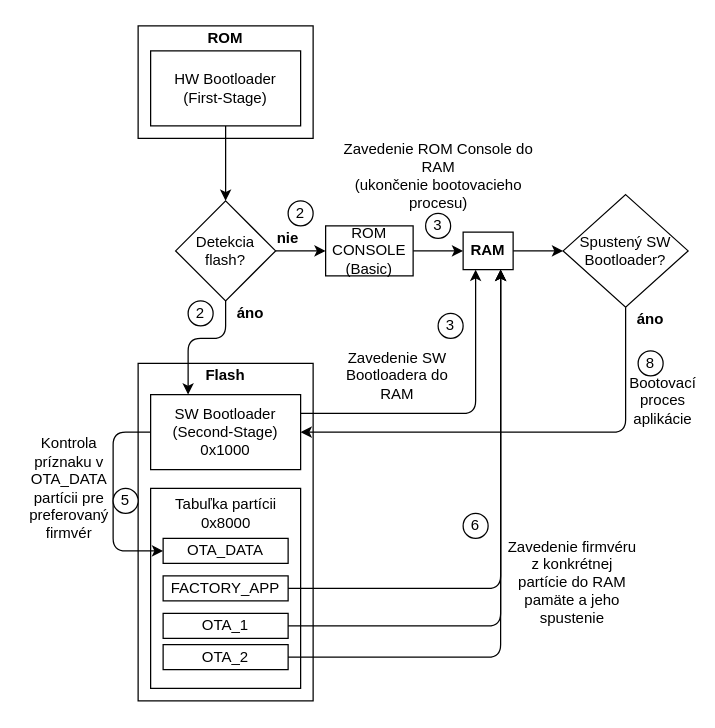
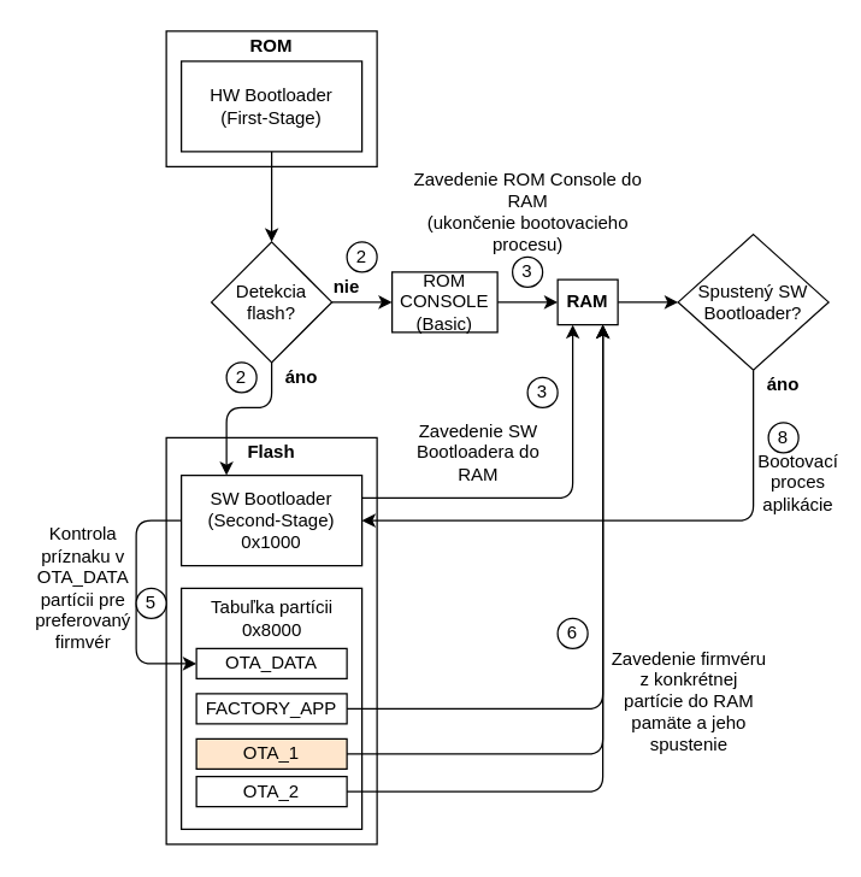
- <mxCell id="21" value="OTA_1" style="rounded=0;whiteSpace=wrap;html=1;" vertex="1" parent="1"><mxGeometry x="130" y="490" width="100" height="20" as="geometry" /></mxCell>
+ <mxCell id="21" value="OTA_1" style="rounded=0;whiteSpace=wrap;html=1;fillColor=#ffe6cc;" vertex="1" parent="1"><mxGeometry x="130" y="490" width="100" height="20" as="geometry" /></mxCell>
